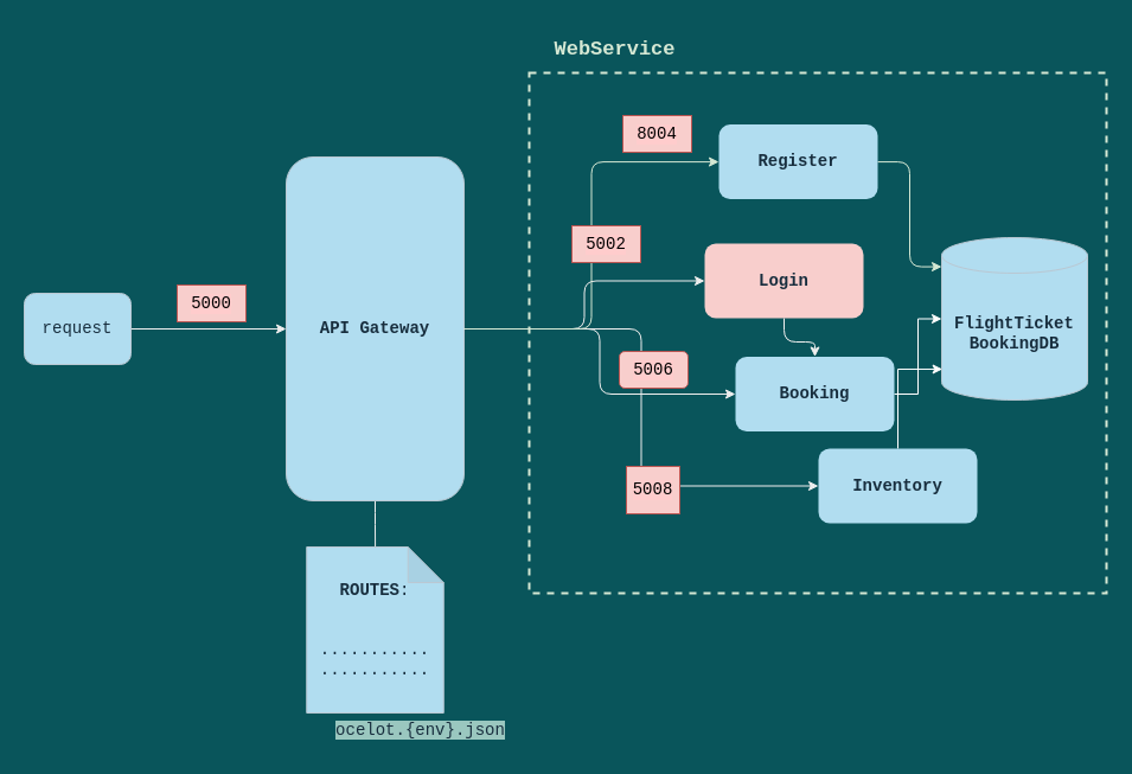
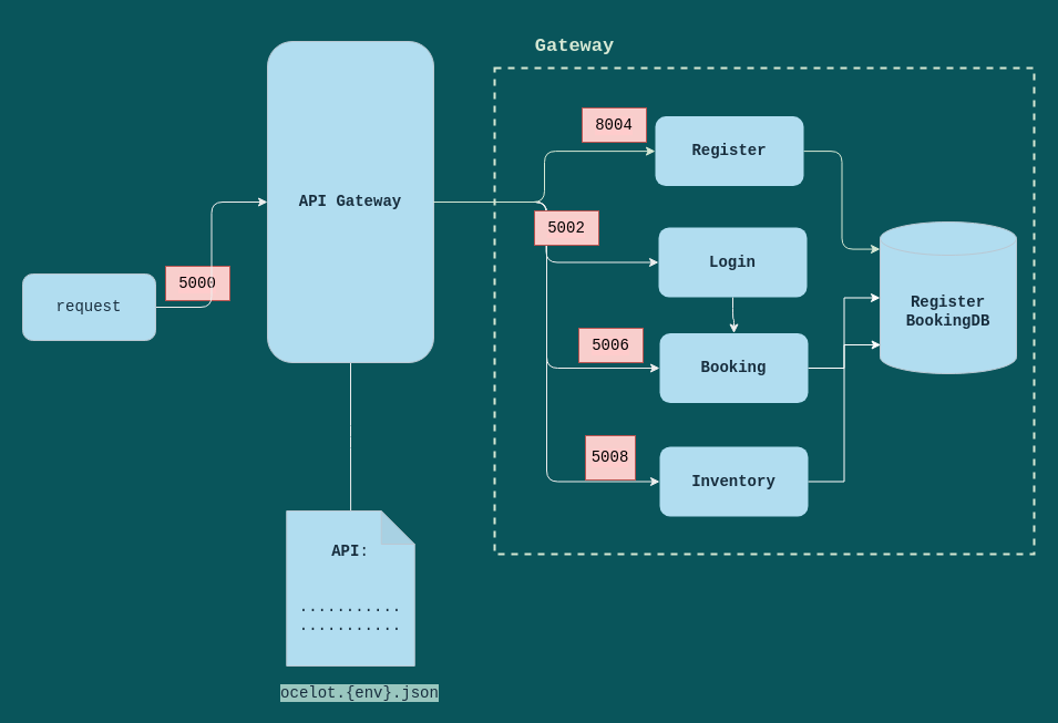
- <mxCell id="27" value="&lt;p&gt;&lt;font color=&quot;#d5e8d4&quot; face=&quot;Courier New&quot; size=&quot;1&quot;&gt;&lt;b style=&quot;font-size: 17px&quot;&gt;WebService&lt;/b&gt;&lt;/font&gt;&lt;/p&gt;" style="text;html=1;align=center;verticalAlign=middle;resizable=0;points=[];autosize=1;strokeColor=none;fillColor=none;" parent="1" vertex="1"><mxGeometry x="463" y="20" width="110" height="44" as="geometry" /></mxCell>
+ <mxCell id="27" value="&lt;p&gt;&lt;font color=&quot;#d5e8d4&quot; face=&quot;Courier New&quot; size=&quot;1&quot;&gt;&lt;b style=&quot;font-size: 17px&quot;&gt;Gateway&lt;/b&gt;&lt;/font&gt;&lt;/p&gt;" style="text;html=1;align=center;verticalAlign=middle;resizable=0;points=[];autosize=1;strokeColor=none;fillColor=none;" parent="1" vertex="1"><mxGeometry x="463" y="20" width="110" height="44" as="geometry" /></mxCell>
- <mxCell id="25" value="&lt;font face=&quot;Courier New&quot; style=&quot;font-size: 14px&quot;&gt;&lt;b&gt;Register&lt;/b&gt;&lt;/font&gt;" style="rounded=1;whiteSpace=wrap;html=1;fillColor=#B1DDF0;strokeColor=none;fontColor=#182E3E;" parent="1" vertex="1"><mxGeometry x="606" y="104.62" width="134" height="63" as="geometry" /></mxCell>
+ <mxCell id="25" value="&lt;font face=&quot;Courier New&quot; style=&quot;font-size: 14px&quot;&gt;&lt;b&gt;Register&lt;/b&gt;&lt;/font&gt;" style="rounded=1;whiteSpace=wrap;html=1;fillColor=#B1DDF0;strokeColor=none;fontColor=#182E3E;" parent="1" vertex="1"><mxGeometry x="591" y="104.62" width="134" height="63" as="geometry" /></mxCell>
- <mxCell id="12" value="&lt;font face=&quot;Courier New&quot; style=&quot;font-size: 14px&quot;&gt;&lt;b&gt;Login&lt;/b&gt;&lt;/font&gt;" style="rounded=1;whiteSpace=wrap;html=1;fillColor=#f8cecc;strokeColor=none;fontColor=#182E3E;" parent="1" vertex="1"><mxGeometry x="594" y="205" width="134" height="63" as="geometry" /></mxCell>
+ <mxCell id="12" value="&lt;font face=&quot;Courier New&quot; style=&quot;font-size: 14px&quot;&gt;&lt;b&gt;Login&lt;/b&gt;&lt;/font&gt;" style="rounded=1;whiteSpace=wrap;html=1;fillColor=#B1DDF0;strokeColor=none;fontColor=#182E3E;" parent="1" vertex="1"><mxGeometry x="594" y="205" width="134" height="63" as="geometry" /></mxCell>
- <mxCell id="21" value="request" style="rounded=1;whiteSpace=wrap;html=1;labelBackgroundColor=none;sketch=0;fontFamily=Courier New;fontSize=14;fontColor=#182E3E;strokeColor=#BAC8D3;fillColor=#B1DDF0;" parent="1" vertex="1"><mxGeometry x="20" y="247" width="90" height="60" as="geometry" /></mxCell>
+ <mxCell id="21" value="request" style="rounded=1;whiteSpace=wrap;html=1;labelBackgroundColor=none;sketch=0;fontFamily=Courier New;fontSize=14;fontColor=#182E3E;strokeColor=#BAC8D3;fillColor=#B1DDF0;" parent="1" vertex="1"><mxGeometry x="20" y="247" width="120" height="60" as="geometry" /></mxCell>
- <mxCell id="5" value="&lt;font face=&quot;Courier New&quot; style=&quot;font-size: 14px&quot;&gt;&lt;b&gt;API Gateway&lt;/b&gt;&lt;/font&gt;" style="rounded=1;whiteSpace=wrap;html=1;fillColor=#B1DDF0;strokeColor=#BAC8D3;fontColor=#182E3E;" parent="1" vertex="1"><mxGeometry x="241" y="132" width="150" height="290" as="geometry" /></mxCell>
+ <mxCell id="5" value="&lt;font face=&quot;Courier New&quot; style=&quot;font-size: 14px&quot;&gt;&lt;b&gt;API Gateway&lt;/b&gt;&lt;/font&gt;" style="rounded=1;whiteSpace=wrap;html=1;fillColor=#B1DDF0;strokeColor=#BAC8D3;fontColor=#182E3E;" parent="1" vertex="1"><mxGeometry x="241" y="37" width="150" height="290" as="geometry" /></mxCell>
- <mxCell id="23" value="&lt;b&gt;FlightTicket&lt;br&gt;BookingDB&lt;/b&gt;" style="shape=cylinder3;whiteSpace=wrap;html=1;boundedLbl=1;backgroundOutline=1;size=15;rounded=1;labelBackgroundColor=none;sketch=0;fontFamily=Courier New;fontSize=14;fontColor=#182E3E;strokeColor=#BAC8D3;fillColor=#B1DDF0;" parent="1" vertex="1"><mxGeometry x="794" y="200" width="123" height="137" as="geometry" /></mxCell>
+ <mxCell id="23" value="&lt;b&gt;Register&lt;br&gt;BookingDB&lt;/b&gt;" style="shape=cylinder3;whiteSpace=wrap;html=1;boundedLbl=1;backgroundOutline=1;size=15;rounded=1;labelBackgroundColor=none;sketch=0;fontFamily=Courier New;fontSize=14;fontColor=#182E3E;strokeColor=#BAC8D3;fillColor=#B1DDF0;" parent="1" vertex="1"><mxGeometry x="794" y="200" width="123" height="137" as="geometry" /></mxCell>
- <mxCell id="17" value="5006" style="whiteSpace=wrap;html=1;labelBackgroundColor=#FFCCCC;sketch=0;fontFamily=Courier New;fontSize=14;strokeColor=#b85450;fillColor=#f8cecc;rounded=1;" parent="1" vertex="1"><mxGeometry x="522" y="296" width="58" height="31" as="geometry" /></mxCell>
+ <mxCell id="17" value="5006" style="rounded=0;whiteSpace=wrap;html=1;labelBackgroundColor=#FFCCCC;sketch=0;fontFamily=Courier New;fontSize=14;strokeColor=#b85450;fillColor=#f8cecc;" parent="1" vertex="1"><mxGeometry x="522" y="296" width="58" height="31" as="geometry" /></mxCell>
- <mxCell id="14" value="&lt;b style=&quot;font-family: &amp;quot;Courier New&amp;quot;; font-size: 14px;&quot;&gt;Booking&lt;/b&gt;" style="rounded=1;whiteSpace=wrap;html=1;fillColor=#B1DDF0;strokeColor=none;fontColor=#182E3E;" parent="1" vertex="1"><mxGeometry x="620" y="300.5" width="134" height="63" as="geometry" /></mxCell>
+ <mxCell id="14" value="&lt;b style=&quot;font-family: &amp;quot;Courier New&amp;quot;; font-size: 14px;&quot;&gt;Booking&lt;/b&gt;" style="rounded=1;whiteSpace=wrap;html=1;fillColor=#B1DDF0;strokeColor=none;fontColor=#182E3E;" parent="1" vertex="1"><mxGeometry x="595" y="300.5" width="134" height="63" as="geometry" /></mxCell>
- <mxCell id="16" value="&lt;b style=&quot;font-family: &amp;quot;Courier New&amp;quot;; font-size: 14px;&quot;&gt;Inventory&lt;/b&gt;" style="rounded=1;whiteSpace=wrap;html=1;fillColor=#B1DDF0;strokeColor=none;fontColor=#182E3E;" parent="1" vertex="1"><mxGeometry x="690" y="378" width="134" height="63" as="geometry" /></mxCell>
+ <mxCell id="16" value="&lt;b style=&quot;font-family: &amp;quot;Courier New&amp;quot;; font-size: 14px;&quot;&gt;Inventory&lt;/b&gt;" style="rounded=1;whiteSpace=wrap;html=1;fillColor=#B1DDF0;strokeColor=none;fontColor=#182E3E;" parent="1" vertex="1"><mxGeometry x="595" y="403" width="134" height="63" as="geometry" /></mxCell>
- <mxCell id="7" value="&lt;font face=&quot;Courier New&quot; style=&quot;font-size: 14px&quot;&gt;&lt;b&gt;ROUTES&lt;/b&gt;:&lt;br&gt;&lt;br&gt;&lt;div style=&quot;text-align: left&quot;&gt;&lt;br&gt;&lt;/div&gt;&lt;div style=&quot;text-align: left&quot;&gt;&lt;span&gt;...........&lt;/span&gt;&lt;/div&gt;&lt;div style=&quot;text-align: left&quot;&gt;&lt;span&gt;...........&lt;/span&gt;&lt;/div&gt;&lt;/font&gt;" style="shape=note;whiteSpace=wrap;html=1;backgroundOutline=1;darkOpacity=0.05;fillColor=#B1DDF0;strokeColor=#BAC8D3;fontColor=#182E3E;rounded=1;" parent="1" vertex="1"><mxGeometry x="258.25" y="461" width="115.5" height="140" as="geometry" /></mxCell>
+ <mxCell id="7" value="&lt;font face=&quot;Courier New&quot; style=&quot;font-size: 14px&quot;&gt;&lt;b&gt;API&lt;/b&gt;:&lt;br&gt;&lt;br&gt;&lt;div style=&quot;text-align: left&quot;&gt;&lt;br&gt;&lt;/div&gt;&lt;div style=&quot;text-align: left&quot;&gt;&lt;span&gt;...........&lt;/span&gt;&lt;/div&gt;&lt;div style=&quot;text-align: left&quot;&gt;&lt;span&gt;...........&lt;/span&gt;&lt;/div&gt;&lt;/font&gt;" style="shape=note;whiteSpace=wrap;html=1;backgroundOutline=1;darkOpacity=0.05;fillColor=#B1DDF0;strokeColor=#BAC8D3;fontColor=#182E3E;rounded=1;" parent="1" vertex="1"><mxGeometry x="258.25" y="461" width="115.5" height="140" as="geometry" /></mxCell>
- <mxCell id="10" value="&lt;p&gt;&lt;font style=&quot;font-size: 14px ; background-color: rgb(154 , 199 , 191)&quot; face=&quot;Courier New&quot;&gt;ocelot.{env}.json&lt;/font&gt;&lt;/p&gt;" style="text;html=1;strokeColor=none;fillColor=none;align=center;verticalAlign=middle;whiteSpace=wrap;rounded=1;fontColor=#182E3E;" parent="1" vertex="1"><mxGeometry x="275" y="601" width="158.75" height="30" as="geometry" /></mxCell>
+ <mxCell id="10" value="&lt;p&gt;&lt;font style=&quot;font-size: 14px ; background-color: rgb(154 , 199 , 191)&quot; face=&quot;Courier New&quot;&gt;ocelot.{env}.json&lt;/font&gt;&lt;/p&gt;" style="text;html=1;strokeColor=none;fillColor=none;align=center;verticalAlign=middle;whiteSpace=wrap;rounded=1;fontColor=#182E3E;" parent="1" vertex="1"><mxGeometry x="245" y="611" width="158.75" height="30" as="geometry" /></mxCell>
